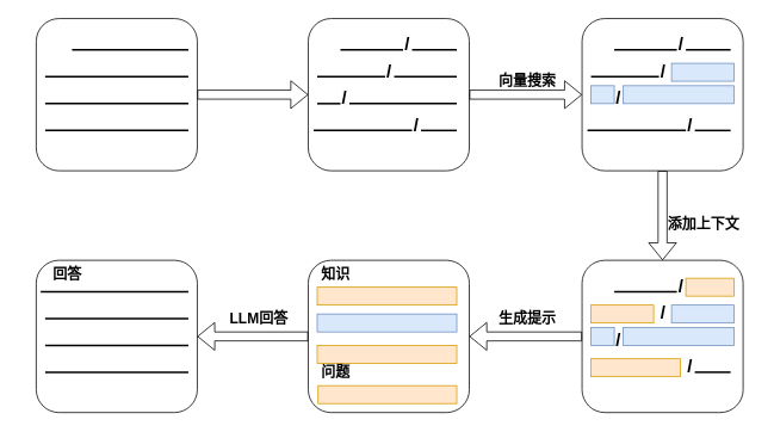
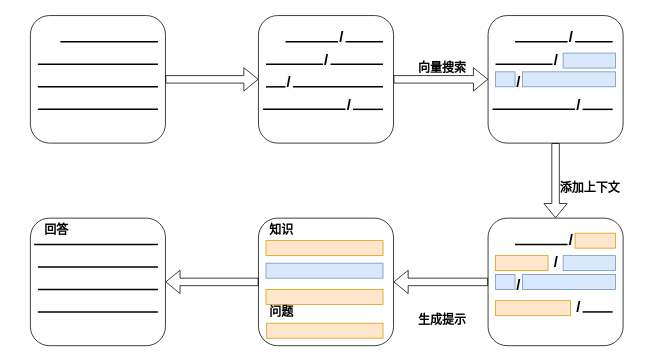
- <mxCell id="67" value="&lt;span style=&quot;font-size: 16px;&quot;&gt;&lt;b&gt;LLM回答&lt;/b&gt;&lt;/span&gt;" style="text;html=1;align=center;verticalAlign=middle;whiteSpace=wrap;rounded=0;" vertex="1" parent="1"><mxGeometry x="234" y="340" width="110" height="30" as="geometry" /></mxCell>
- <mxCell id="59" value="&lt;span style=&quot;font-size: 16px;&quot;&gt;&lt;b&gt;生成提示&lt;/b&gt;&lt;/span&gt;" style="text;html=1;align=center;verticalAlign=middle;whiteSpace=wrap;rounded=0;" vertex="1" parent="1"><mxGeometry x="534" y="340" width="110" height="30" as="geometry" /></mxCell>
+ <mxCell id="59" value="&lt;span style=&quot;font-size: 16px;&quot;&gt;&lt;b&gt;生成提示&lt;/b&gt;&lt;/span&gt;" style="text;html=1;align=center;verticalAlign=middle;whiteSpace=wrap;rounded=0;" vertex="1" parent="1"><mxGeometry x="534" y="410" width="110" height="30" as="geometry" /></mxCell>
